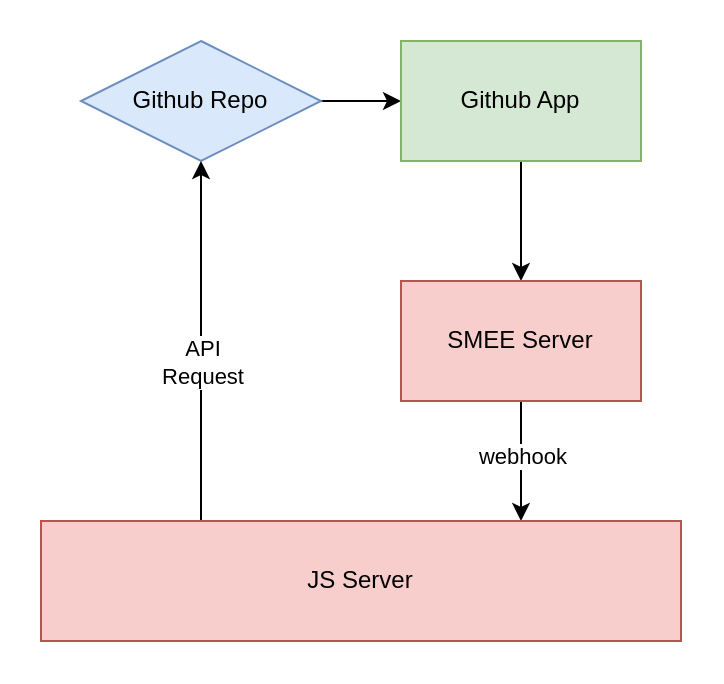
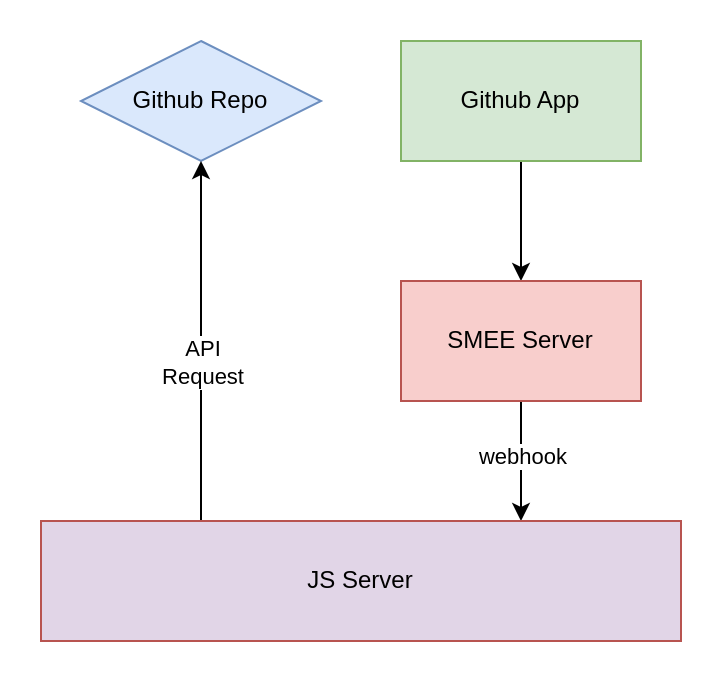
- <mxCell id="2" style="edgeStyle=orthogonalEdgeStyle;rounded=0;orthogonalLoop=1;jettySize=auto;html=1;exitX=1;exitY=0.5;exitDx=0;exitDy=0;entryX=0;entryY=0.5;entryDx=0;entryDy=0;" edge="1" parent="1" source="3" target="5"><mxGeometry relative="1" as="geometry" /></mxCell>
- <mxCell id="11" value="JS Server" style="rounded=0;whiteSpace=wrap;html=1;fillColor=#f8cecc;strokeColor=#b85450;" vertex="1" parent="1"><mxGeometry x="20" y="260" width="320" height="60" as="geometry" /></mxCell>
+ <mxCell id="11" value="JS Server" style="rounded=0;whiteSpace=wrap;html=1;fillColor=#e1d5e7;strokeColor=#b85450;" vertex="1" parent="1"><mxGeometry x="20" y="260" width="320" height="60" as="geometry" /></mxCell>
